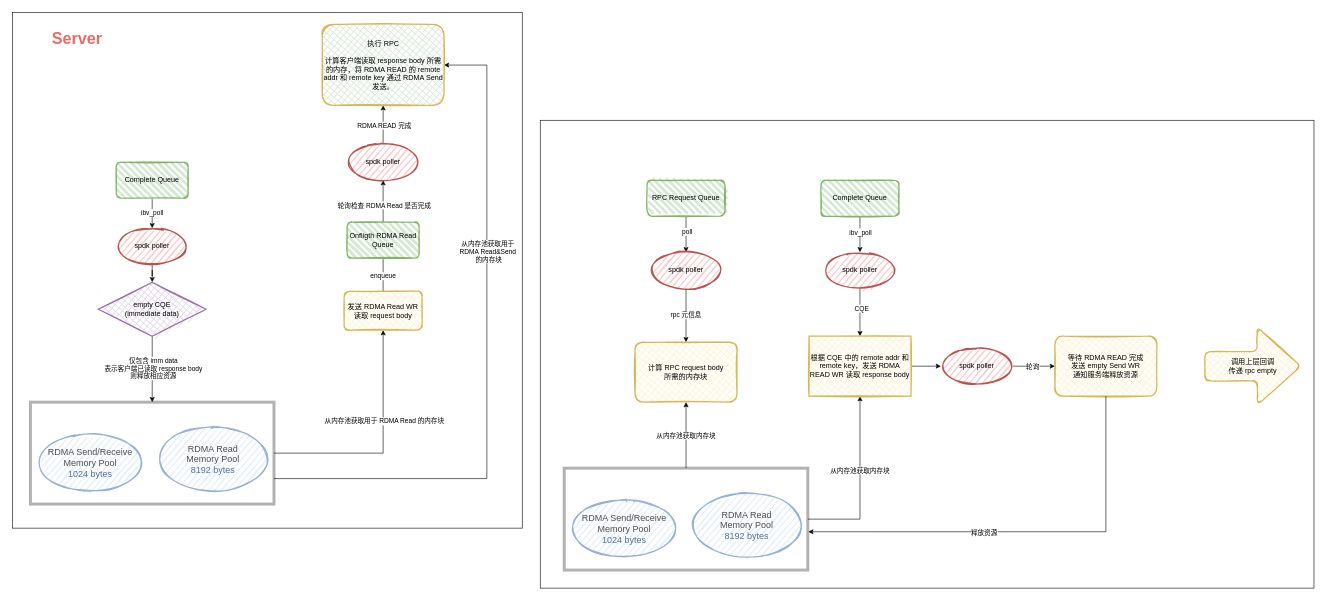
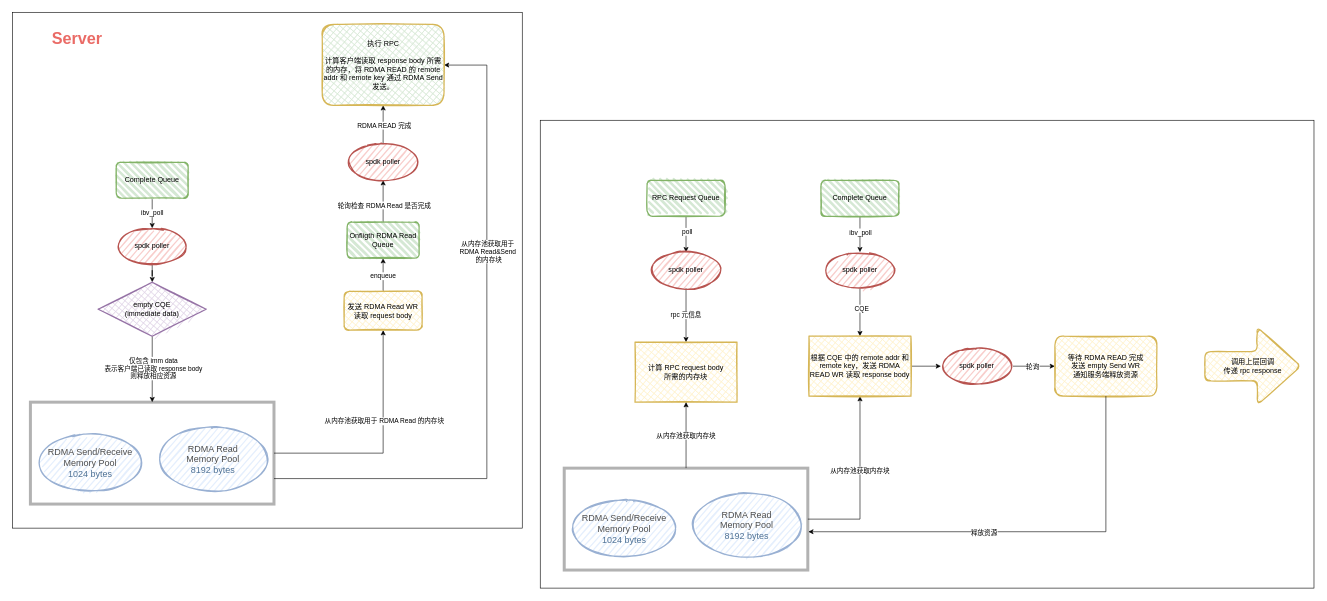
- <mxCell id="17" value="" style="edgeStyle=orthogonalEdgeStyle;rounded=0;orthogonalLoop=1;jettySize=auto;html=1;endArrow=none;" edge="1" parent="1" source="19" target="35"><mxGeometry relative="1" as="geometry" /></mxCell>
+ <mxCell id="17" value="" style="edgeStyle=orthogonalEdgeStyle;rounded=0;orthogonalLoop=1;jettySize=auto;html=1;" edge="1" parent="1" source="19" target="35"><mxGeometry relative="1" as="geometry" /></mxCell>
- <mxCell id="54" value="调用上层回调&lt;br&gt;传递 rpc empty" style="shape=singleArrow;whiteSpace=wrap;html=1;arrowWidth=0.375;arrowSize=0.454;fillColor=#fff2cc;strokeColor=#d6b656;rounded=1;strokeWidth=2;fillWeight=-1;hachureGap=8;fillStyle=cross-hatch;sketch=1;" vertex="1" parent="1"><mxGeometry x="2008.05" y="545" width="160" height="130" as="geometry" /></mxCell>
+ <mxCell id="54" value="调用上层回调&lt;br&gt;传递 rpc response" style="shape=singleArrow;whiteSpace=wrap;html=1;arrowWidth=0.375;arrowSize=0.454;fillColor=#fff2cc;strokeColor=#d6b656;rounded=1;strokeWidth=2;fillWeight=-1;hachureGap=8;fillStyle=cross-hatch;sketch=1;" vertex="1" parent="1"><mxGeometry x="2008.05" y="545" width="160" height="130" as="geometry" /></mxCell>
- <mxCell id="25" value="计算 RPC request body&lt;br&gt;所需的内存块" style="rounded=1;whiteSpace=wrap;html=1;fillColor=#fff2cc;strokeColor=#d6b656;strokeWidth=2;fillWeight=-1;hachureGap=8;fillStyle=cross-hatch;sketch=1;" vertex="1" parent="1"><mxGeometry x="1058.05" y="570" width="170" height="100" as="geometry" /></mxCell>
+ <mxCell id="25" value="计算 RPC request body&lt;br&gt;所需的内存块" style="whiteSpace=wrap;html=1;fillColor=#fff2cc;strokeColor=#d6b656;strokeWidth=2;fillWeight=-1;hachureGap=8;fillStyle=cross-hatch;sketch=1;rounded=0;" vertex="1" parent="1"><mxGeometry x="1058.05" y="570" width="170" height="100" as="geometry" /></mxCell>
